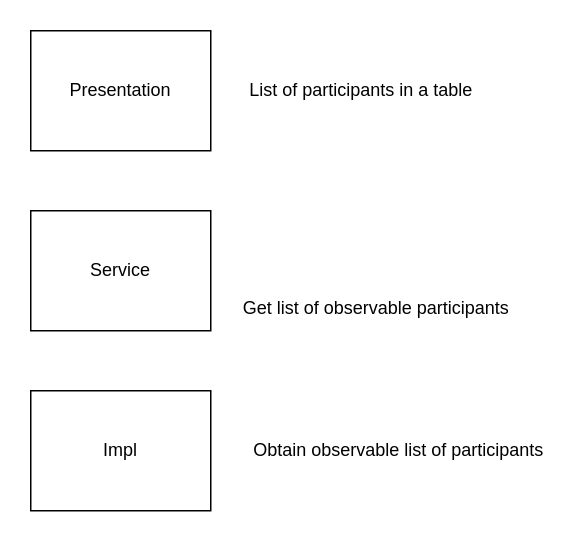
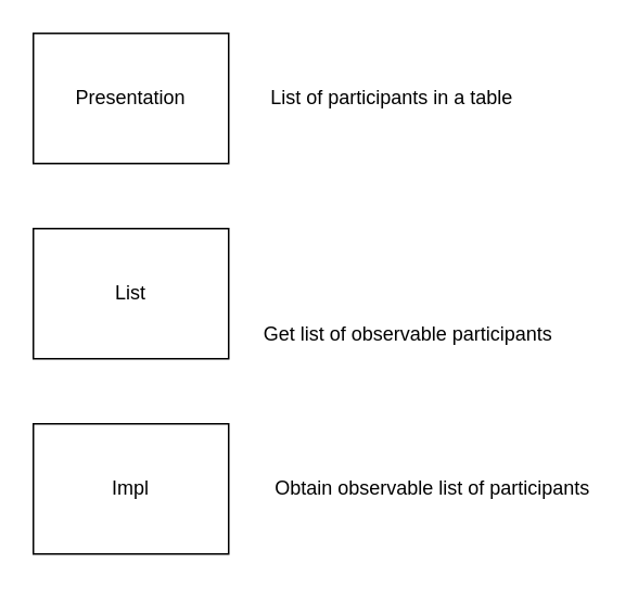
- <mxCell id="3" value="Service" style="rounded=0;whiteSpace=wrap;html=1;" vertex="1" parent="1"><mxGeometry x="20" y="140" width="120" height="80" as="geometry" /></mxCell>
+ <mxCell id="3" value="List" style="rounded=0;whiteSpace=wrap;html=1;" vertex="1" parent="1"><mxGeometry x="20" y="140" width="120" height="80" as="geometry" /></mxCell>
